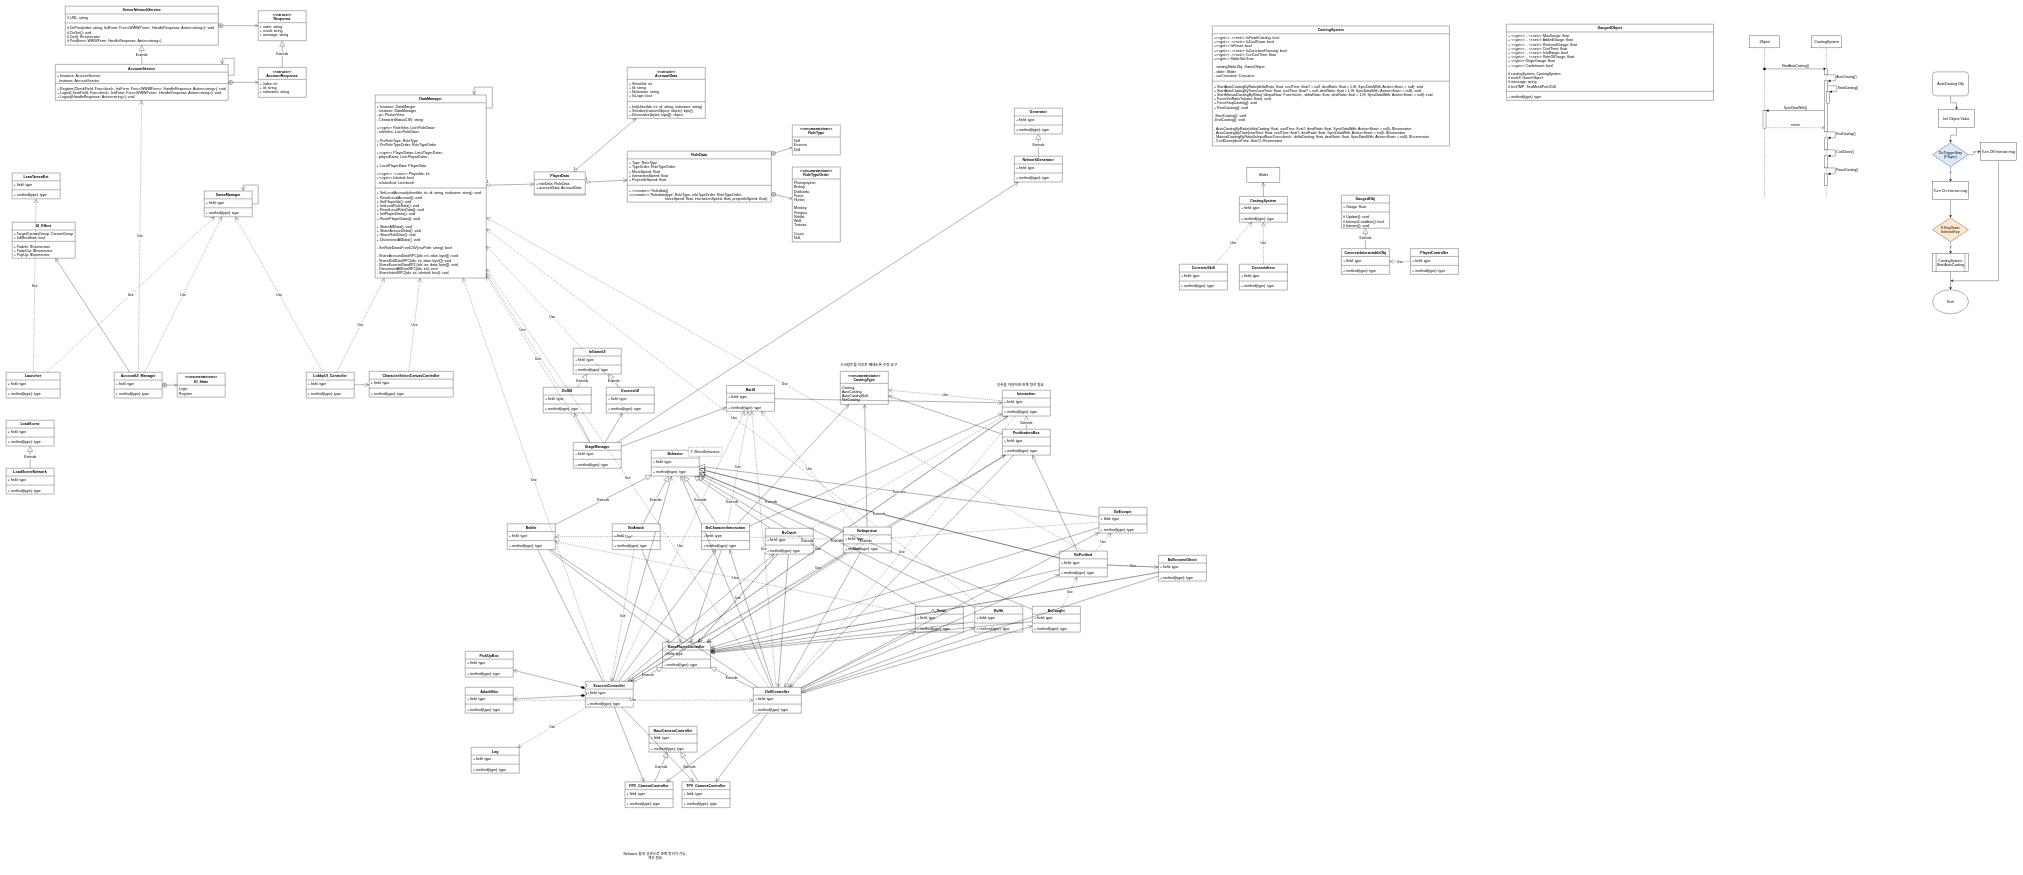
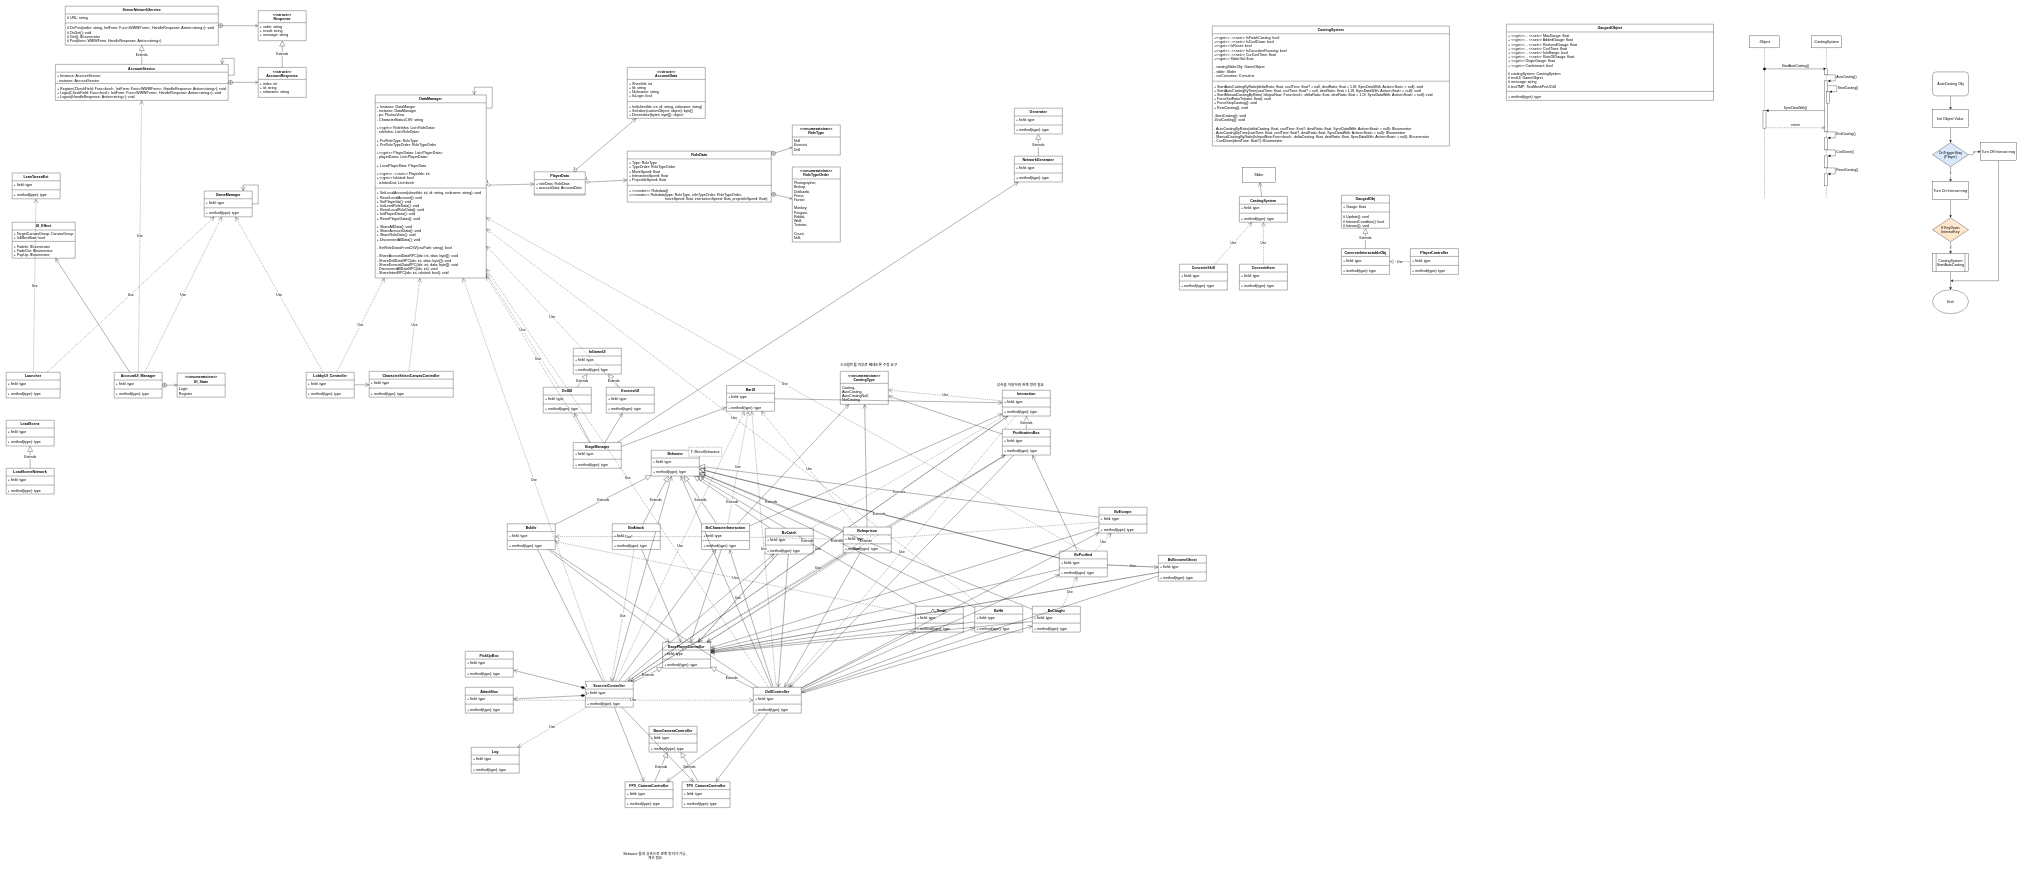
- <mxCell id="363" value="Init Object Value" style="rounded=0;whiteSpace=wrap;html=1;" parent="1" vertex="1"><mxGeometry x="6460" y="365" width="120" height="60" as="geometry" /></mxCell>
+ <mxCell id="363" value="Init Object Value" style="rounded=0;whiteSpace=wrap;html=1;" parent="1" vertex="1"><mxGeometry x="6440" y="365" width="120" height="60" as="geometry" /></mxCell>
- <mxCell id="347" value="Slider" style="html=1;" parent="1" vertex="1"><mxGeometry x="4155" y="557" width="110" height="50" as="geometry" /></mxCell>
+ <mxCell id="347" value="Slider" style="html=1;" parent="1" vertex="1"><mxGeometry x="4140" y="557" width="110" height="50" as="geometry" /></mxCell>
